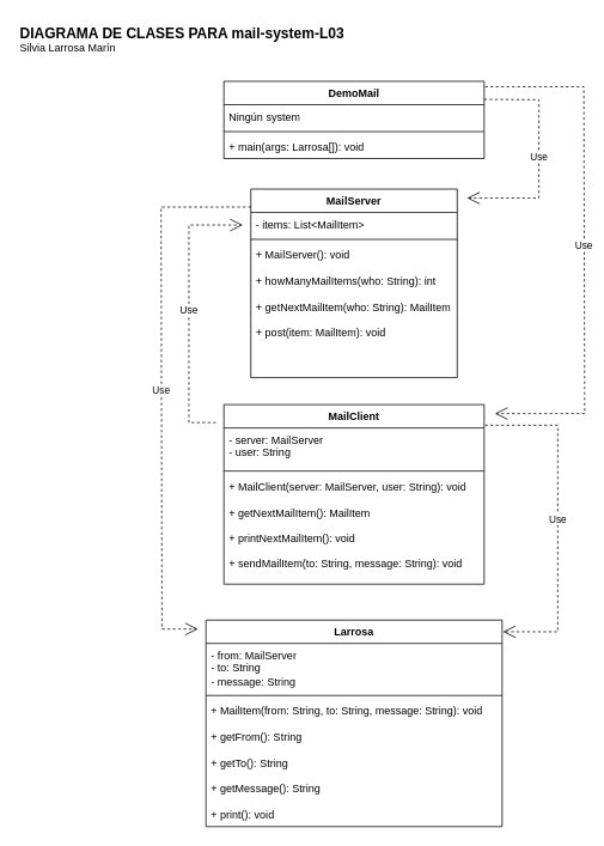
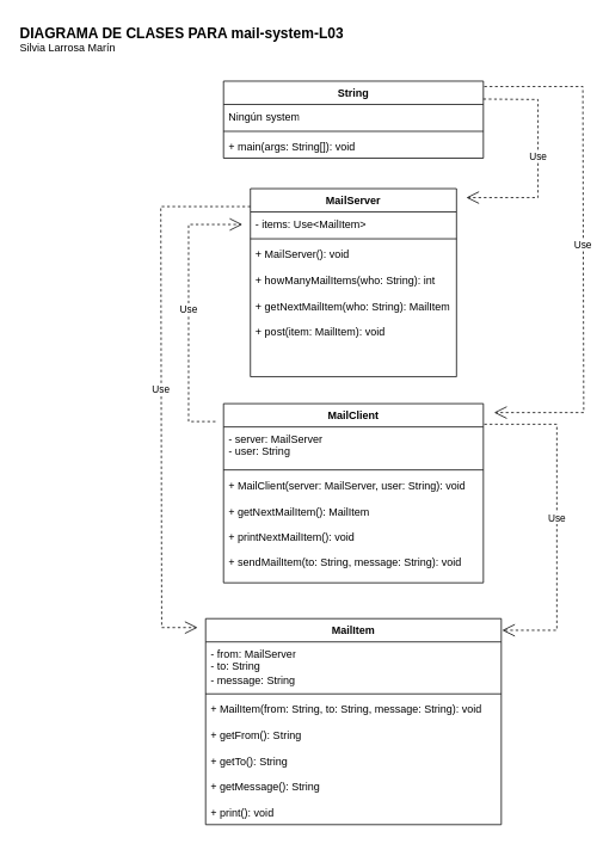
- <mxCell id="2" value="DemoMail" style="swimlane;fontStyle=1;align=center;verticalAlign=top;childLayout=stackLayout;horizontal=1;startSize=26;horizontalStack=0;resizeParent=1;resizeParentMax=0;resizeLast=0;collapsible=1;marginBottom=0;whiteSpace=wrap;html=1;" vertex="1" parent="1"><mxGeometry x="249" y="90" width="290" height="86" as="geometry" /></mxCell>
+ <mxCell id="2" value="String" style="swimlane;fontStyle=1;align=center;verticalAlign=top;childLayout=stackLayout;horizontal=1;startSize=26;horizontalStack=0;resizeParent=1;resizeParentMax=0;resizeLast=0;collapsible=1;marginBottom=0;whiteSpace=wrap;html=1;" vertex="1" parent="1"><mxGeometry x="249" y="90" width="290" height="86" as="geometry" /></mxCell>
- <mxCell id="5" value="+ main(args: Larrosa[]): void" style="text;strokeColor=none;fillColor=none;align=left;verticalAlign=top;spacingLeft=4;spacingRight=4;overflow=hidden;rotatable=0;points=[[0,0.5],[1,0.5]];portConstraint=eastwest;whiteSpace=wrap;html=1;" vertex="1" parent="2"><mxGeometry y="60" width="290" height="26" as="geometry" /></mxCell>
+ <mxCell id="5" value="+ main(args: String[]): void" style="text;strokeColor=none;fillColor=none;align=left;verticalAlign=top;spacingLeft=4;spacingRight=4;overflow=hidden;rotatable=0;points=[[0,0.5],[1,0.5]];portConstraint=eastwest;whiteSpace=wrap;html=1;" vertex="1" parent="2"><mxGeometry y="60" width="290" height="26" as="geometry" /></mxCell>
- <mxCell id="7" value="- items: List&amp;lt;MailItem&amp;gt;" style="text;strokeColor=none;fillColor=none;align=left;verticalAlign=top;spacingLeft=4;spacingRight=4;overflow=hidden;rotatable=0;points=[[0,0.5],[1,0.5]];portConstraint=eastwest;whiteSpace=wrap;html=1;" vertex="1" parent="6"><mxGeometry y="26" width="230" height="26" as="geometry" /></mxCell>
+ <mxCell id="7" value="- items: Use&amp;lt;MailItem&amp;gt;" style="text;strokeColor=none;fillColor=none;align=left;verticalAlign=top;spacingLeft=4;spacingRight=4;overflow=hidden;rotatable=0;points=[[0,0.5],[1,0.5]];portConstraint=eastwest;whiteSpace=wrap;html=1;" vertex="1" parent="6"><mxGeometry y="26" width="230" height="26" as="geometry" /></mxCell>
- <mxCell id="14" value="Larrosa" style="swimlane;fontStyle=1;align=center;verticalAlign=top;childLayout=stackLayout;horizontal=1;startSize=26;horizontalStack=0;resizeParent=1;resizeParentMax=0;resizeLast=0;collapsible=1;marginBottom=0;whiteSpace=wrap;html=1;" vertex="1" parent="1"><mxGeometry x="229" y="690" width="330" height="230" as="geometry" /></mxCell>
+ <mxCell id="14" value="MailItem" style="swimlane;fontStyle=1;align=center;verticalAlign=top;childLayout=stackLayout;horizontal=1;startSize=26;horizontalStack=0;resizeParent=1;resizeParentMax=0;resizeLast=0;collapsible=1;marginBottom=0;whiteSpace=wrap;html=1;" vertex="1" parent="1"><mxGeometry x="229" y="690" width="330" height="230" as="geometry" /></mxCell>
